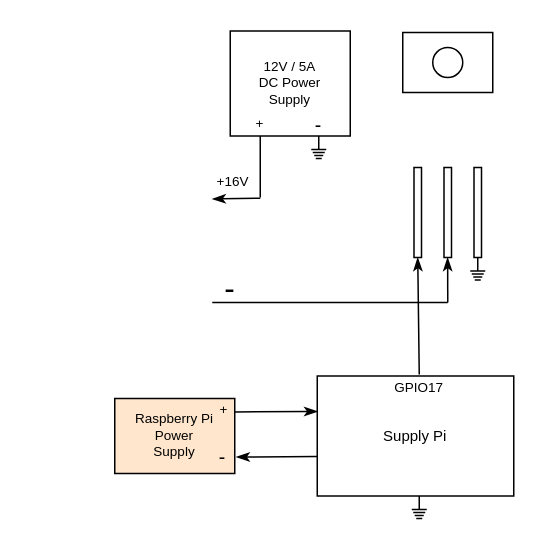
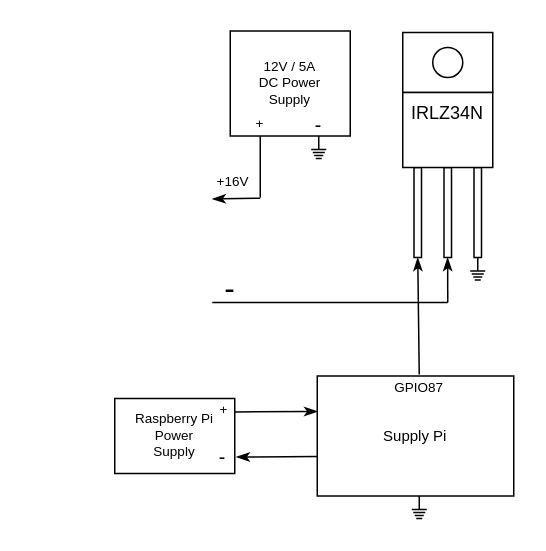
+ <mxCell id="8" value="IRLZ34N" style="rounded=0;whiteSpace=wrap;html=1;verticalAlign=top;" parent="2" vertex="1"><mxGeometry y="40" width="60" height="50" as="geometry" /></mxCell>
- <mxCell id="40" value="GPIO17" style="text;html=1;strokeColor=none;fillColor=none;align=center;verticalAlign=middle;whiteSpace=wrap;rounded=0;fontSize=9;" parent="1" vertex="1"><mxGeometry x="270" y="252" width="18" height="11" as="geometry" /></mxCell>
+ <mxCell id="40" value="GPIO87" style="text;html=1;strokeColor=none;fillColor=none;align=center;verticalAlign=middle;whiteSpace=wrap;rounded=0;fontSize=9;" parent="1" vertex="1"><mxGeometry x="270" y="252" width="18" height="11" as="geometry" /></mxCell>
- <mxCell id="29" value="Raspberry Pi&lt;br&gt;Power &lt;br&gt;Supply" style="rounded=0;whiteSpace=wrap;html=1;fontSize=9;align=center;fillColor=#ffe6cc;" parent="1" vertex="1"><mxGeometry x="76" y="265" width="80" height="50" as="geometry" /></mxCell>
+ <mxCell id="29" value="Raspberry Pi&lt;br&gt;Power &lt;br&gt;Supply" style="rounded=0;whiteSpace=wrap;html=1;fontSize=9;align=center;fillColor=#FFFFFF;" parent="1" vertex="1"><mxGeometry x="76" y="265" width="80" height="50" as="geometry" /></mxCell>
